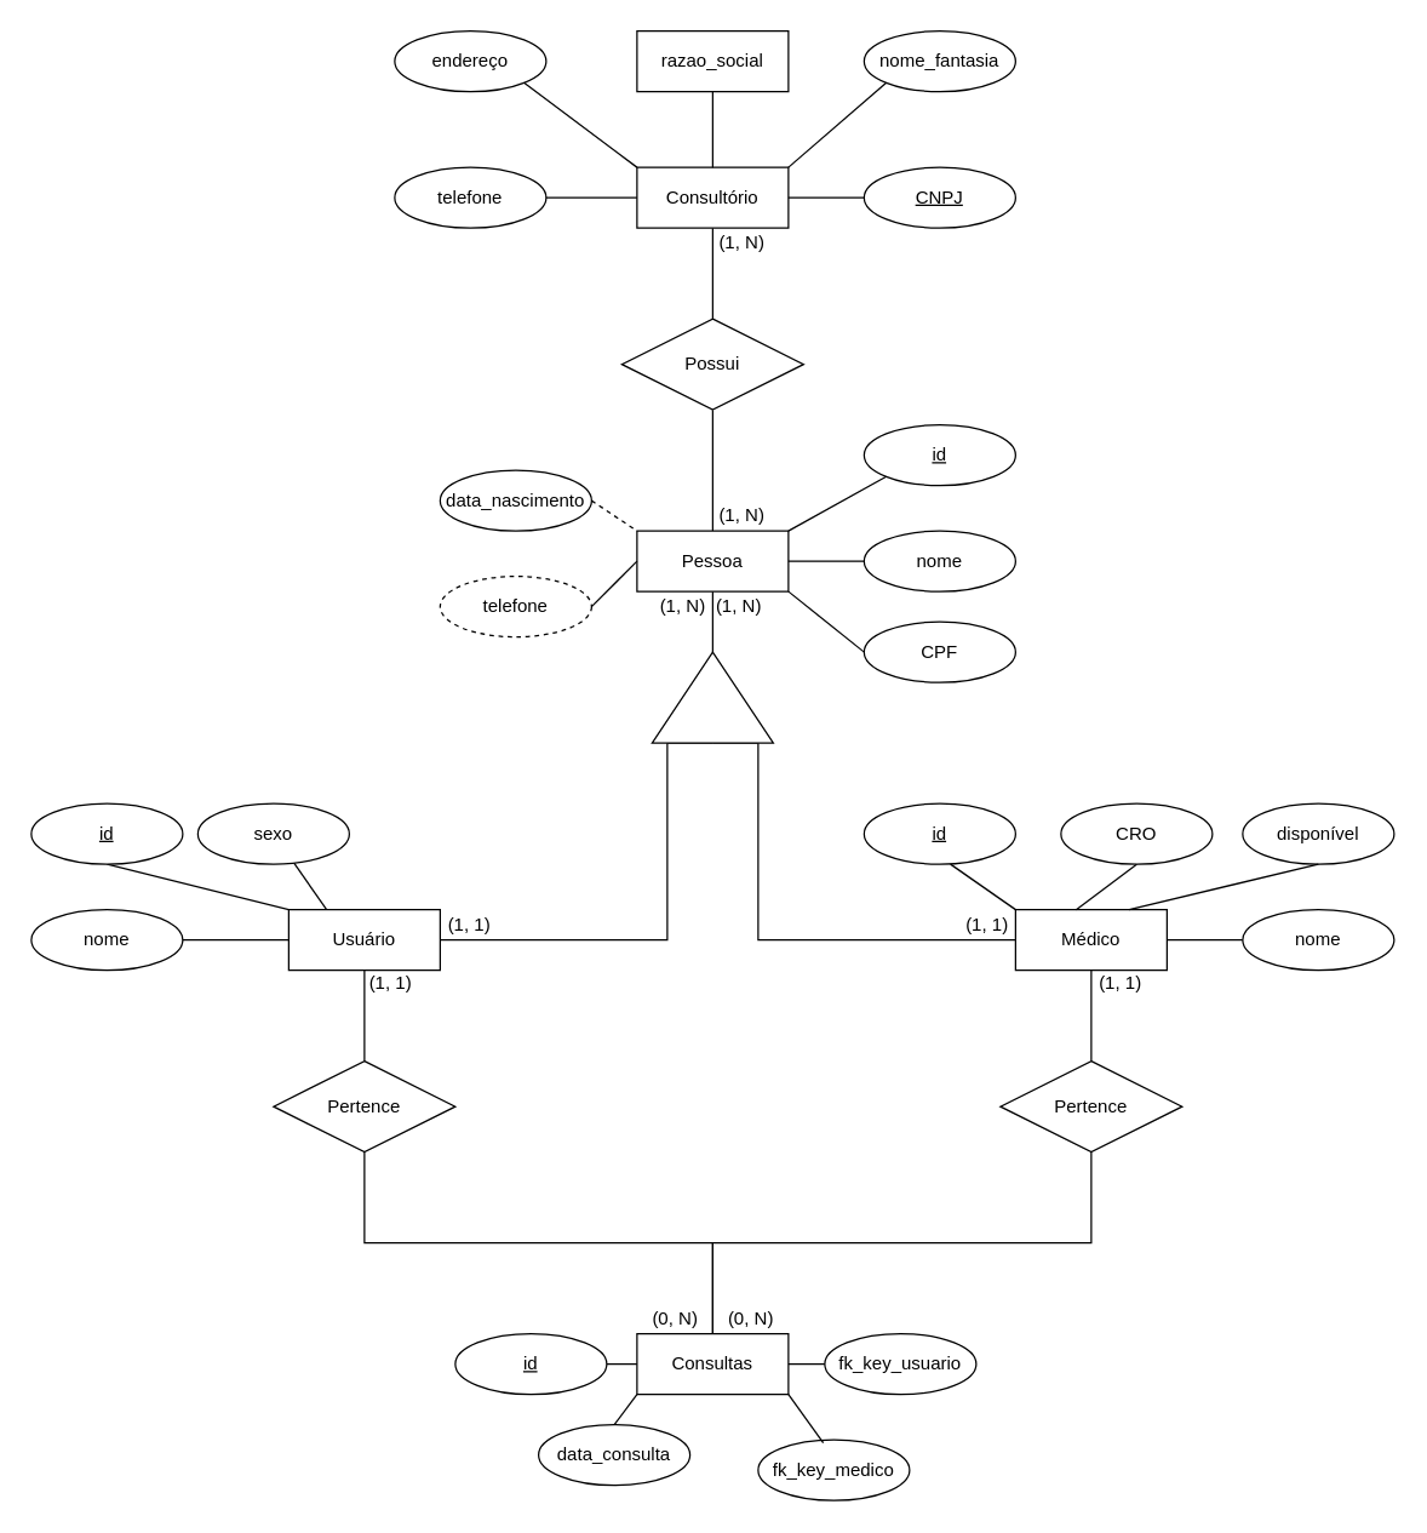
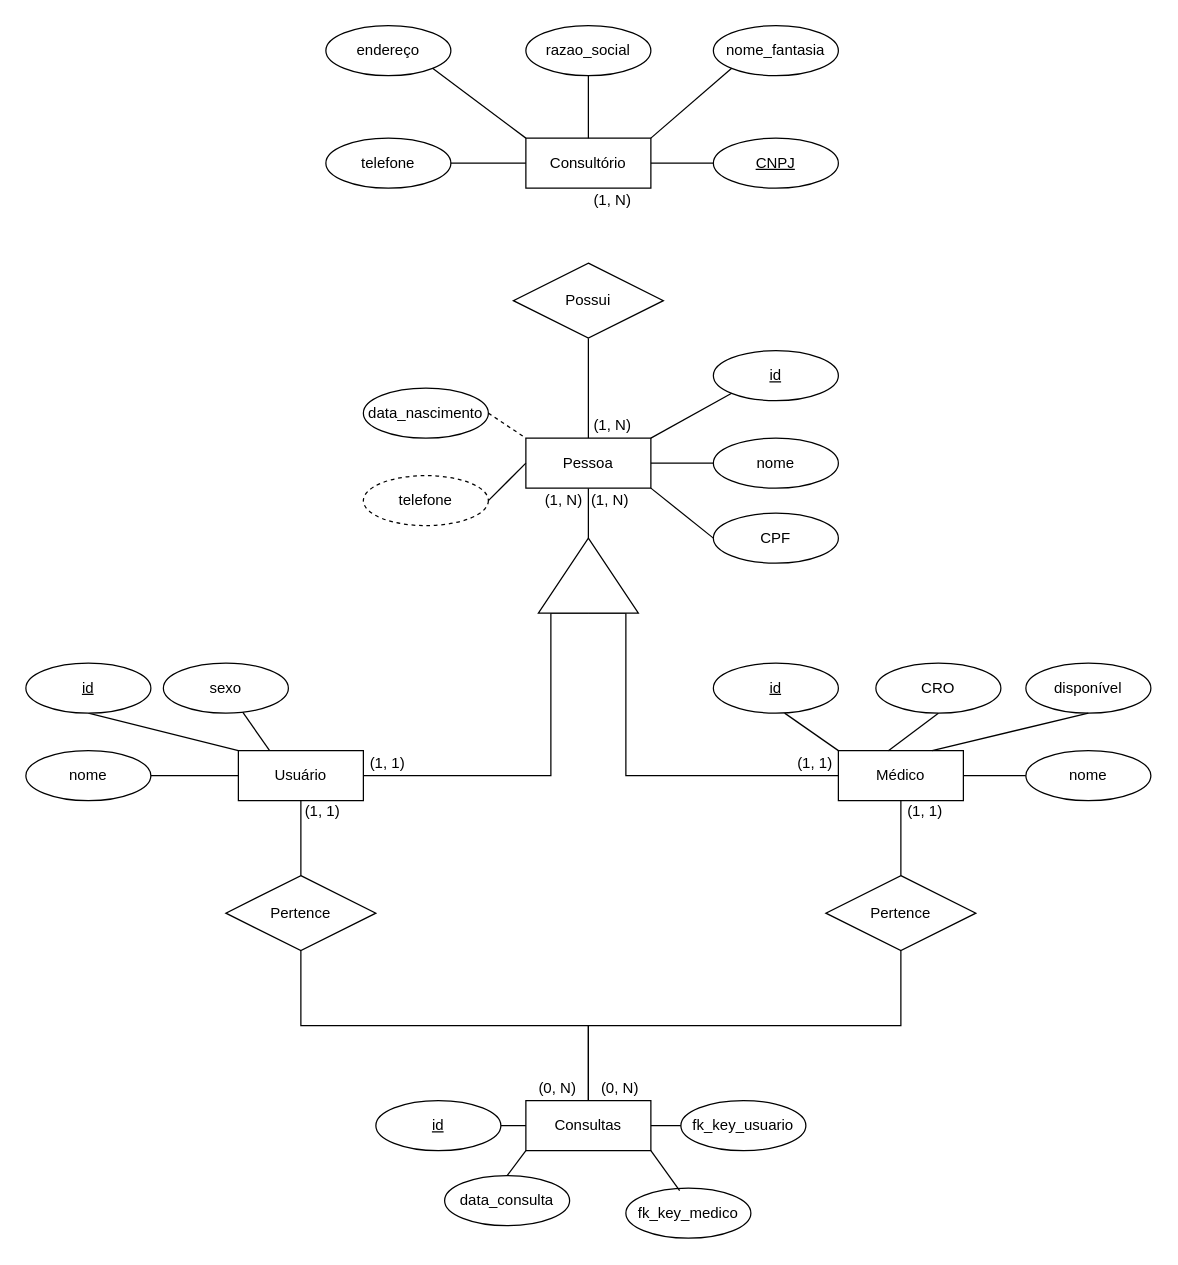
- <mxCell id="54" value="razao_social" style="whiteSpace=wrap;html=1;align=center;rounded=0;" vertex="1" parent="1"><mxGeometry x="420" y="20" width="100" height="40" as="geometry" /></mxCell>
+ <mxCell id="54" value="razao_social" style="ellipse;whiteSpace=wrap;html=1;align=center;" vertex="1" parent="1"><mxGeometry x="420" y="20" width="100" height="40" as="geometry" /></mxCell>
- <mxCell id="33" style="edgeStyle=orthogonalEdgeStyle;rounded=0;orthogonalLoop=1;jettySize=auto;html=1;entryX=0.5;entryY=0;entryDx=0;entryDy=0;endArrow=none;endFill=0;" edge="1" parent="1" source="34" target="36"><mxGeometry relative="1" as="geometry" /></mxCell>
